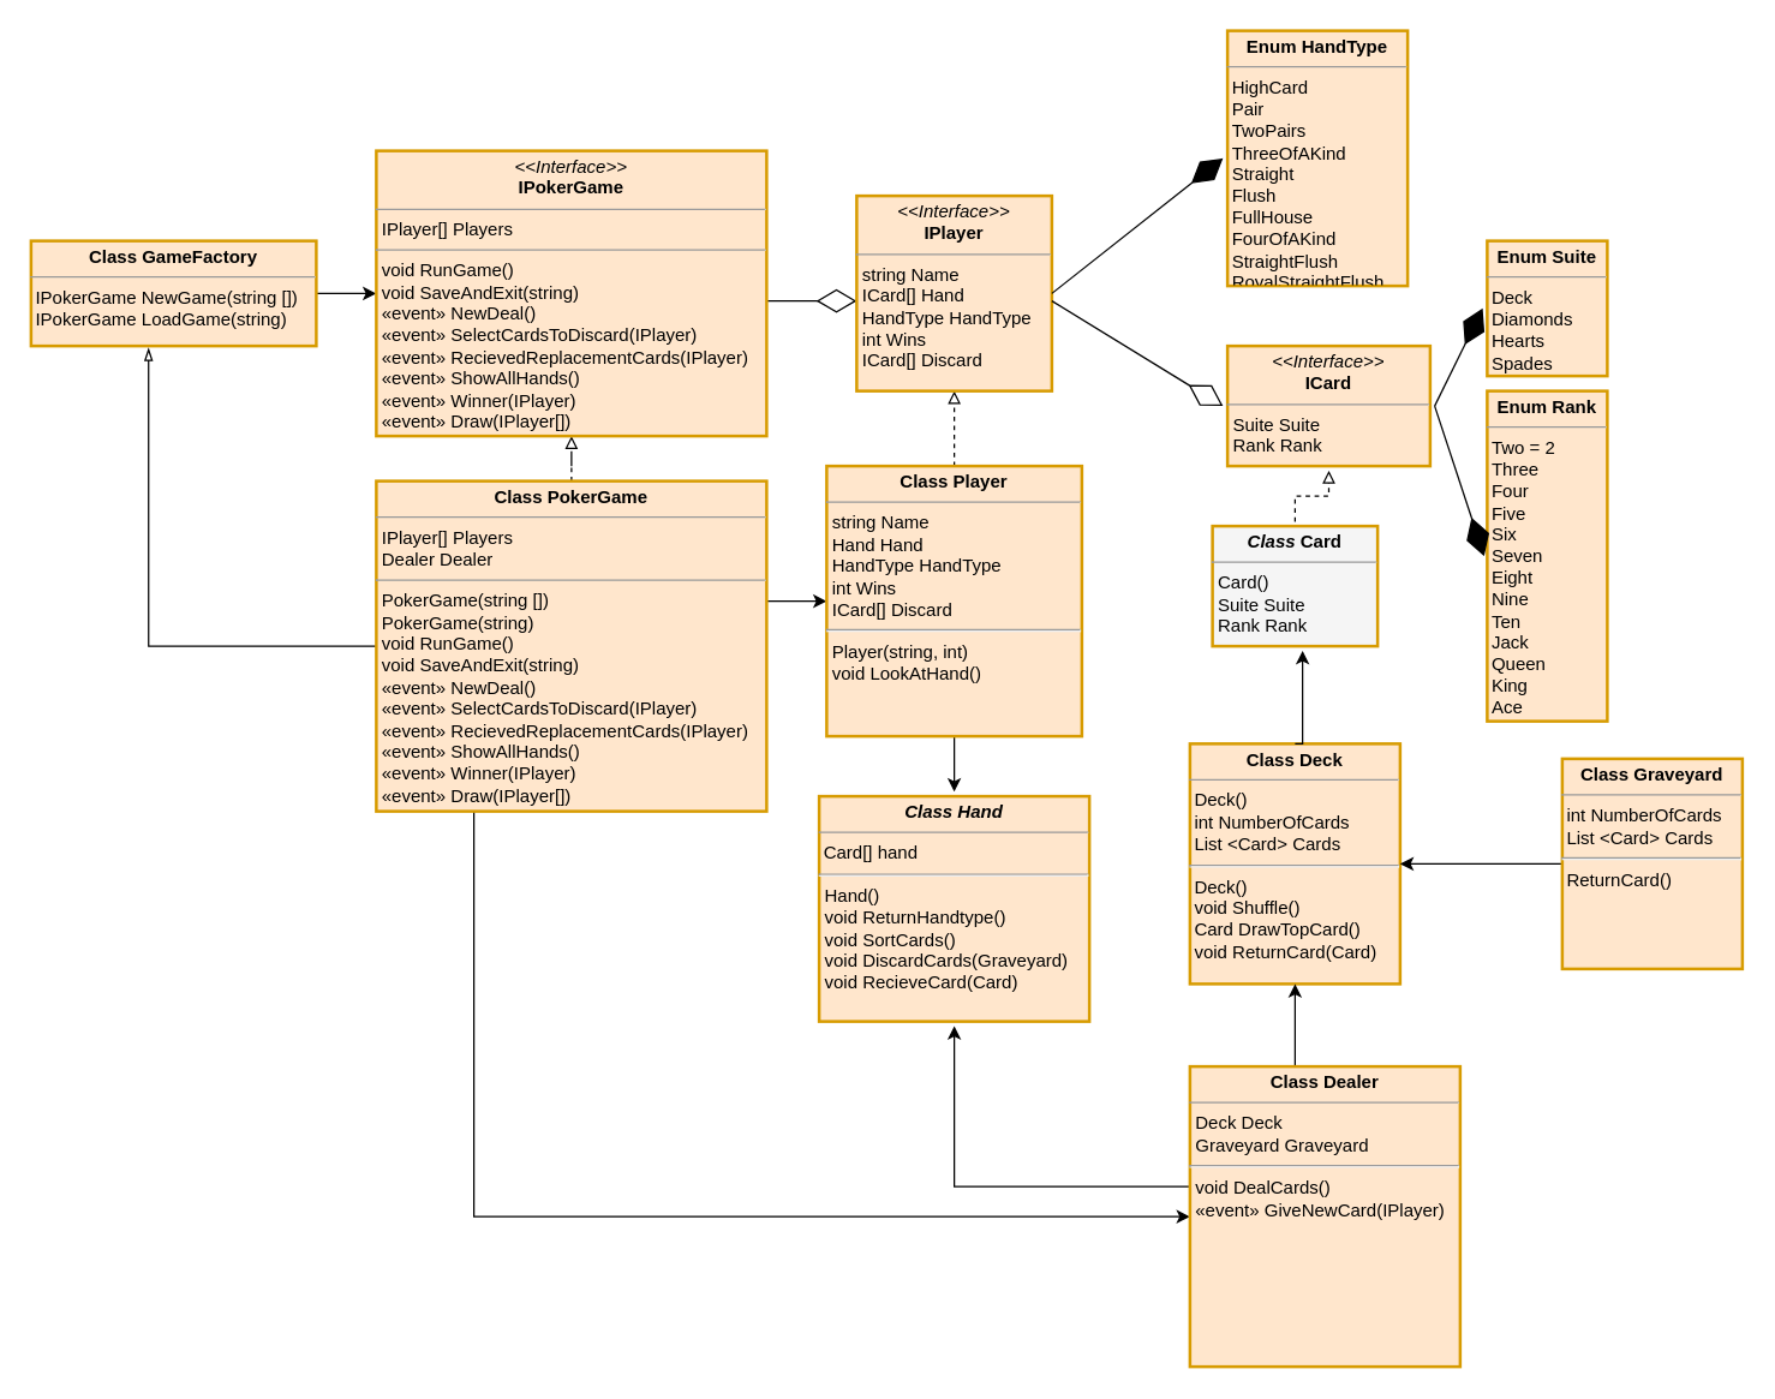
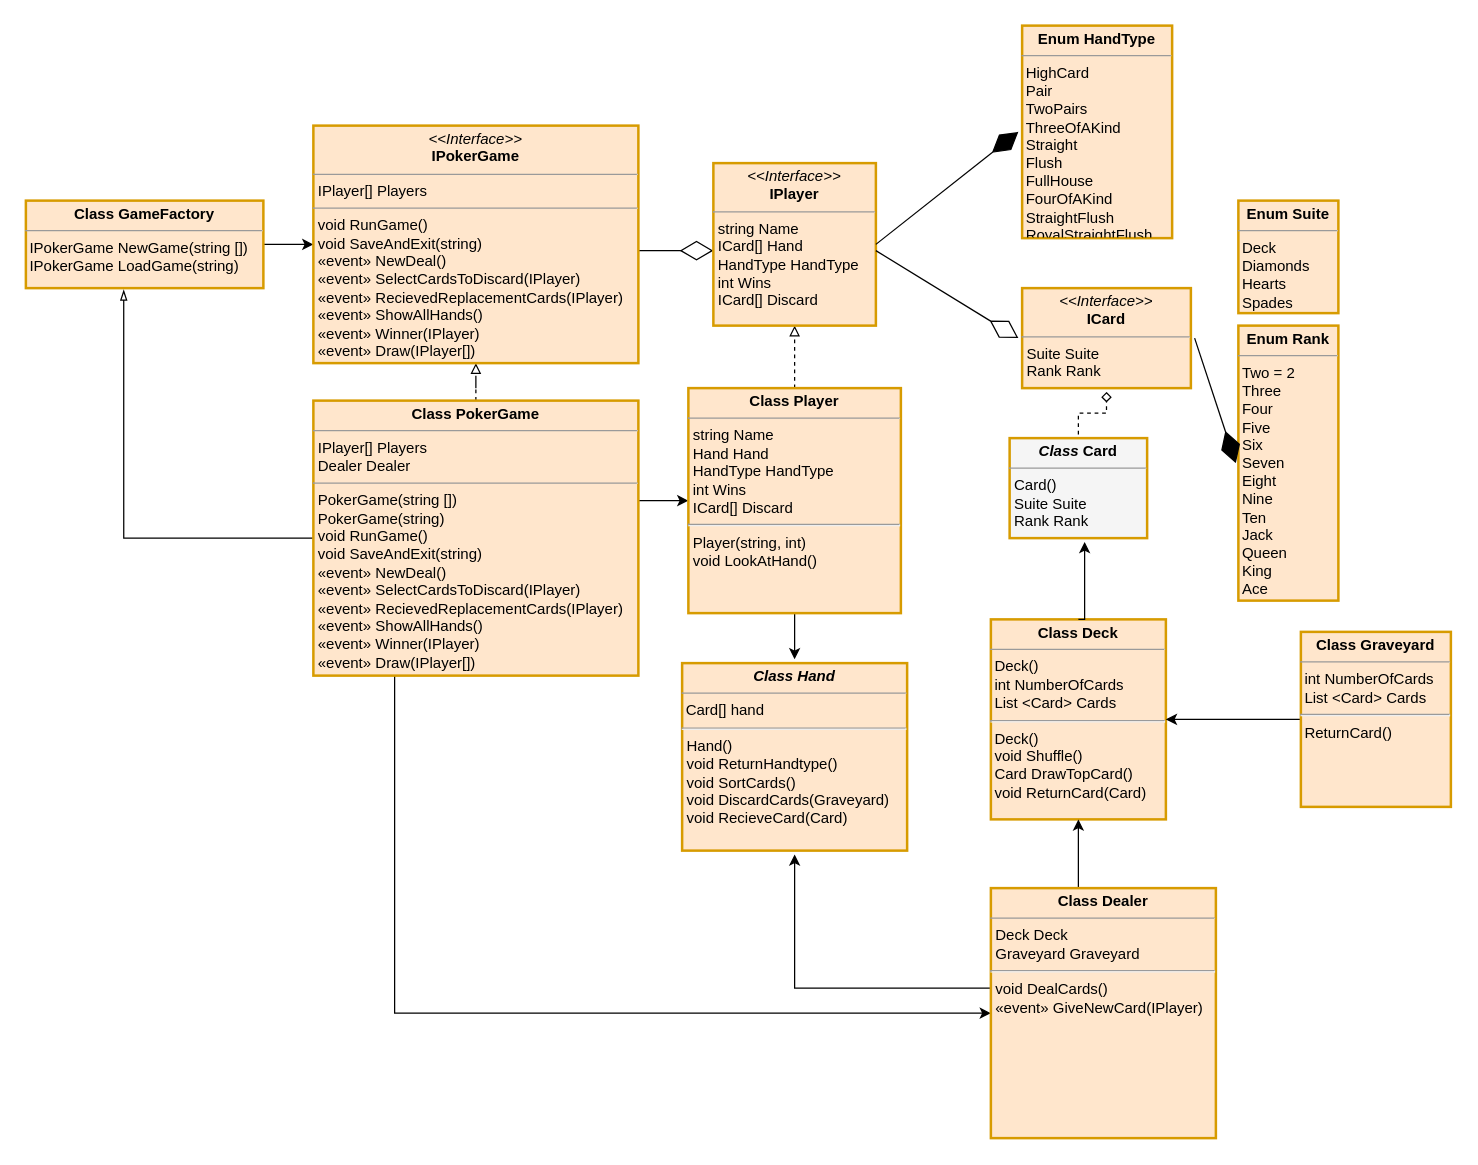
- <mxCell id="16" value="" style="endArrow=diamondThin;endFill=1;endSize=24;html=1;fontSize=12;exitX=1;exitY=0.5;exitDx=0;exitDy=0;entryX=0;entryY=0.5;entryDx=0;entryDy=0;fontColor=#000000;" parent="1" source="11" target="14" edge="1"><mxGeometry width="160" relative="1" as="geometry"><mxPoint x="710" y="205" as="sourcePoint" /><mxPoint x="827" y="120" as="targetPoint" /></mxGeometry></mxCell>
- <mxCell id="10" style="edgeStyle=orthogonalEdgeStyle;rounded=0;orthogonalLoop=1;jettySize=auto;html=1;endArrow=block;endFill=0;dashed=1;exitX=0.5;exitY=0;exitDx=0;exitDy=0;" parent="1" source="26" target="11" edge="1"><mxGeometry relative="1" as="geometry" /></mxCell>
+ <mxCell id="10" style="edgeStyle=orthogonalEdgeStyle;rounded=0;orthogonalLoop=1;jettySize=auto;html=1;endArrow=diamond;endFill=0;dashed=1;exitX=0.5;exitY=0;exitDx=0;exitDy=0;" parent="1" source="26" target="11" edge="1"><mxGeometry relative="1" as="geometry" /></mxCell>
